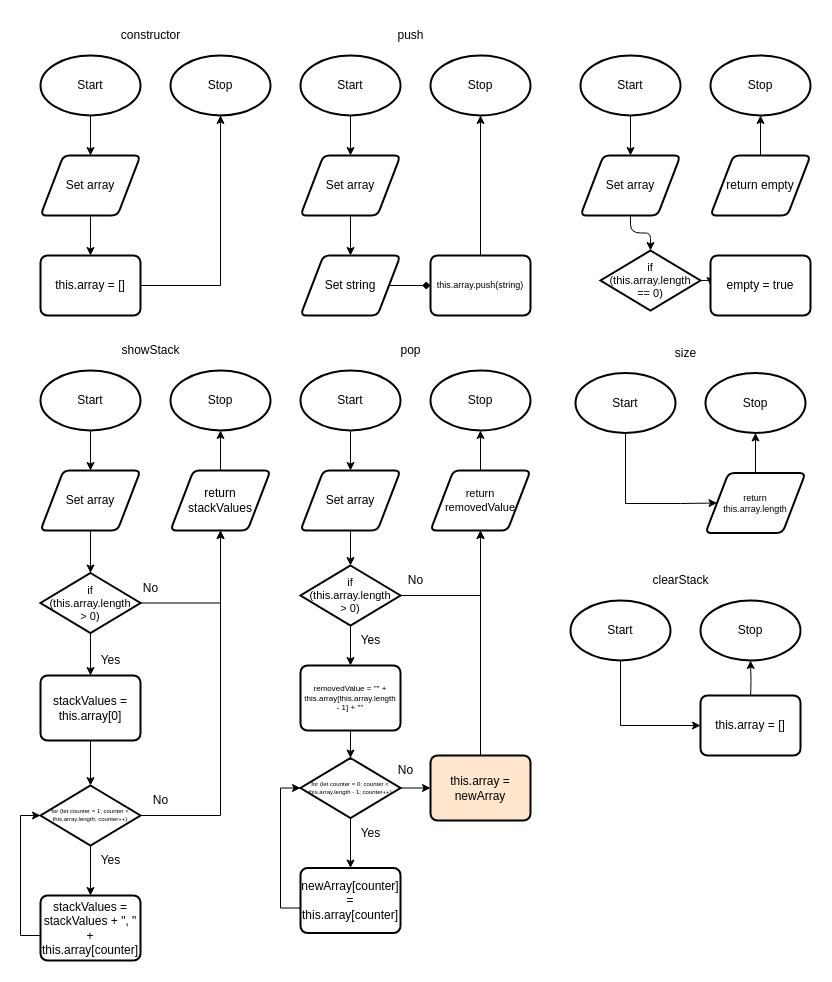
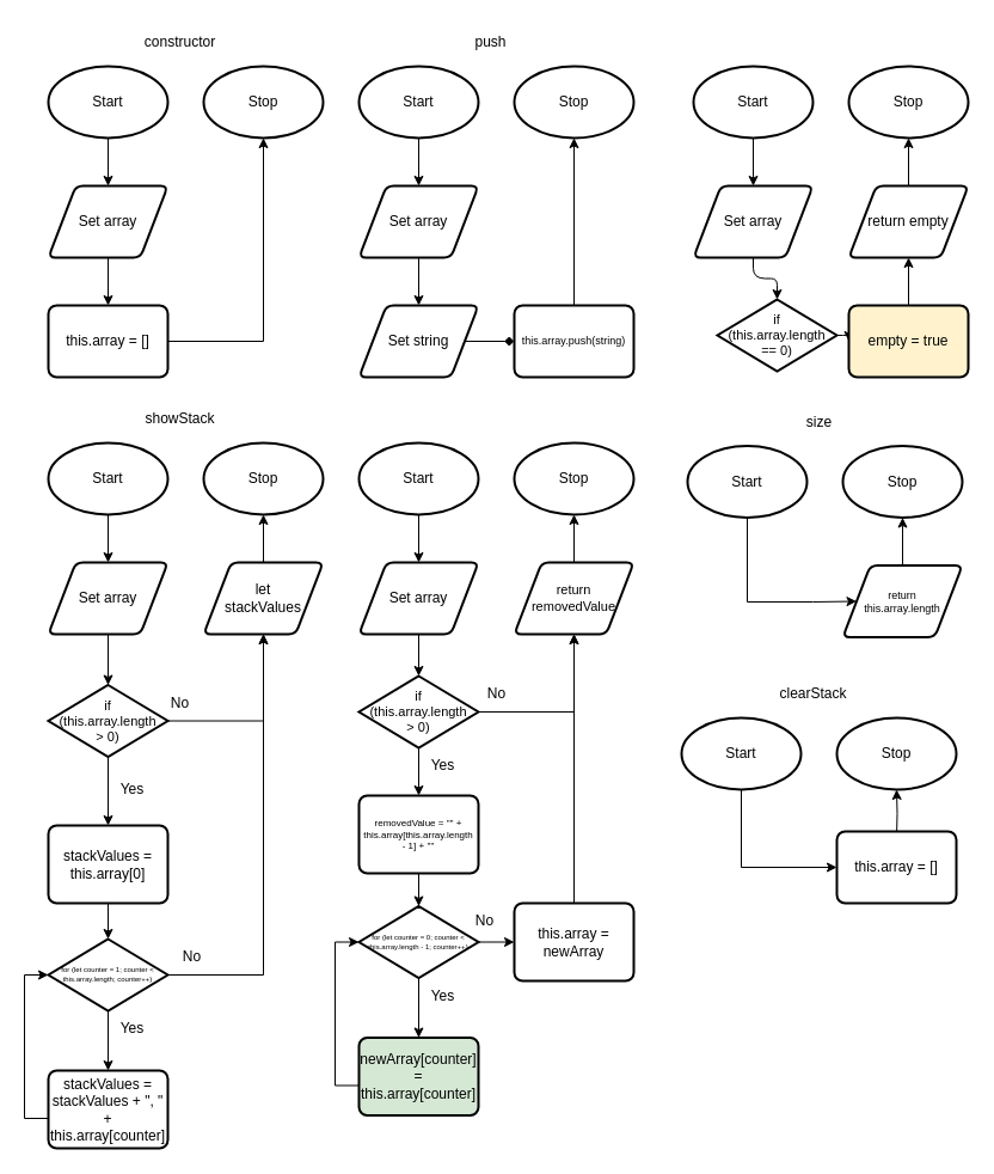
+ <mxCell id="75" style="edgeStyle=orthogonalEdgeStyle;html=1;entryX=0.5;entryY=1;entryDx=0;entryDy=0;fontSize=12;rounded=0;" edge="1" parent="1" source="76" target="72"><mxGeometry relative="1" as="geometry" /></mxCell>
- <mxCell id="76" value="empty = true" style="rounded=1;whiteSpace=wrap;html=1;absoluteArcSize=1;arcSize=14;strokeWidth=2;fontSize=12;" vertex="1" parent="1"><mxGeometry x="710" y="255" width="100" height="60" as="geometry" /></mxCell>
+ <mxCell id="76" value="empty = true" style="rounded=1;whiteSpace=wrap;html=1;absoluteArcSize=1;arcSize=14;strokeWidth=2;fontSize=12;fillColor=#fff2cc;" vertex="1" parent="1"><mxGeometry x="710" y="255" width="100" height="60" as="geometry" /></mxCell>
- <mxCell id="38" value="pop" style="text;html=1;align=center;verticalAlign=middle;resizable=0;points=[];autosize=1;strokeColor=none;fillColor=none;" parent="1" vertex="1"><mxGeometry x="390" y="335" width="40" height="30" as="geometry" /></mxCell>
- <mxCell id="51" value="return&lt;br style=&quot;font-size: 12px;&quot;&gt;stackValues" style="shape=parallelogram;html=1;strokeWidth=2;perimeter=parallelogramPerimeter;whiteSpace=wrap;rounded=1;arcSize=12;size=0.23;fontSize=12;" parent="1" vertex="1"><mxGeometry x="170" y="470" width="100" height="60" as="geometry" /></mxCell>
+ <mxCell id="51" value="let&lt;br style=&quot;font-size: 12px;&quot;&gt;stackValues" style="shape=parallelogram;html=1;strokeWidth=2;perimeter=parallelogramPerimeter;whiteSpace=wrap;rounded=1;arcSize=12;size=0.23;fontSize=12;" parent="1" vertex="1"><mxGeometry x="170" y="470" width="100" height="60" as="geometry" /></mxCell>
- <mxCell id="58" value="stackValues = this.array[0]" style="rounded=1;whiteSpace=wrap;html=1;absoluteArcSize=1;arcSize=14;strokeWidth=2;fontSize=12;" parent="1" vertex="1"><mxGeometry x="40" y="675" width="100" height="65" as="geometry" /></mxCell>
+ <mxCell id="58" value="stackValues = this.array[0]" style="rounded=1;whiteSpace=wrap;html=1;absoluteArcSize=1;arcSize=14;strokeWidth=2;fontSize=12;" parent="1" vertex="1"><mxGeometry x="40" y="690" width="100" height="65" as="geometry" /></mxCell>
- <mxCell id="47" value="this.array = newArray" style="rounded=1;whiteSpace=wrap;html=1;absoluteArcSize=1;arcSize=14;strokeWidth=2;fontSize=12;fillColor=#ffe6cc;" parent="1" vertex="1"><mxGeometry x="430" y="755" width="100" height="65" as="geometry" /></mxCell>
+ <mxCell id="47" value="this.array = newArray" style="rounded=1;whiteSpace=wrap;html=1;absoluteArcSize=1;arcSize=14;strokeWidth=2;fontSize=12;" parent="1" vertex="1"><mxGeometry x="430" y="755" width="100" height="65" as="geometry" /></mxCell>
- <mxCell id="43" value="newArray[counter] = this.array[counter]" style="rounded=1;whiteSpace=wrap;html=1;absoluteArcSize=1;arcSize=14;strokeWidth=2;fontSize=12;" parent="1" vertex="1"><mxGeometry x="300" y="867.5" width="100" height="65" as="geometry" /></mxCell>
+ <mxCell id="43" value="newArray[counter] = this.array[counter]" style="rounded=1;whiteSpace=wrap;html=1;absoluteArcSize=1;arcSize=14;strokeWidth=2;fontSize=12;fillColor=#d5e8d4;" parent="1" vertex="1"><mxGeometry x="300" y="867.5" width="100" height="65" as="geometry" /></mxCell>
